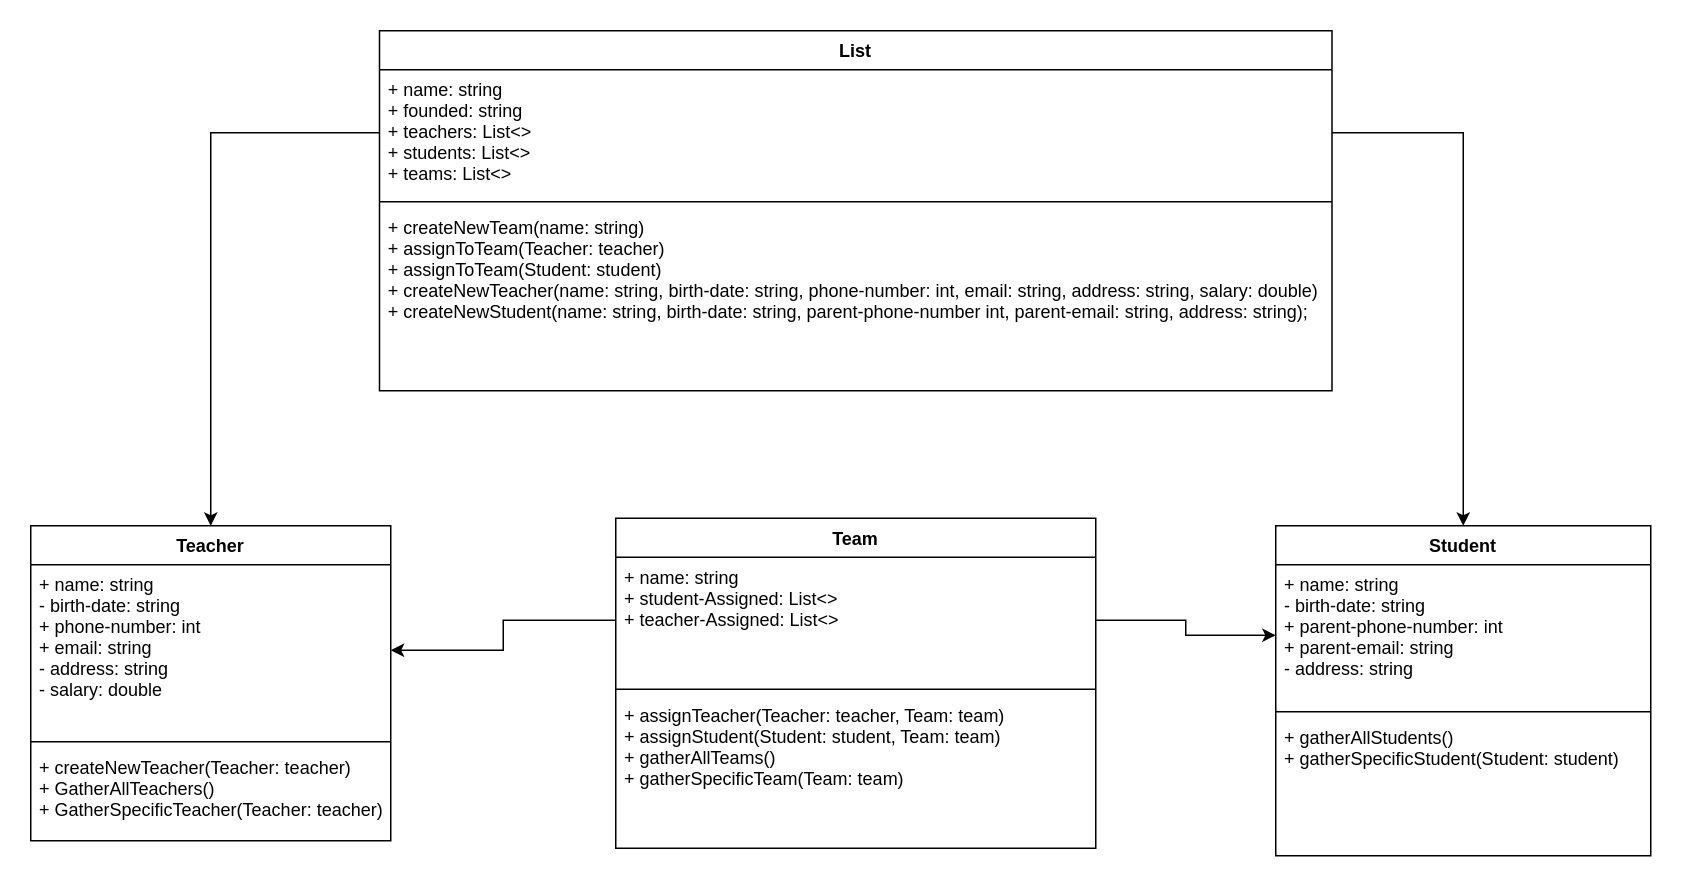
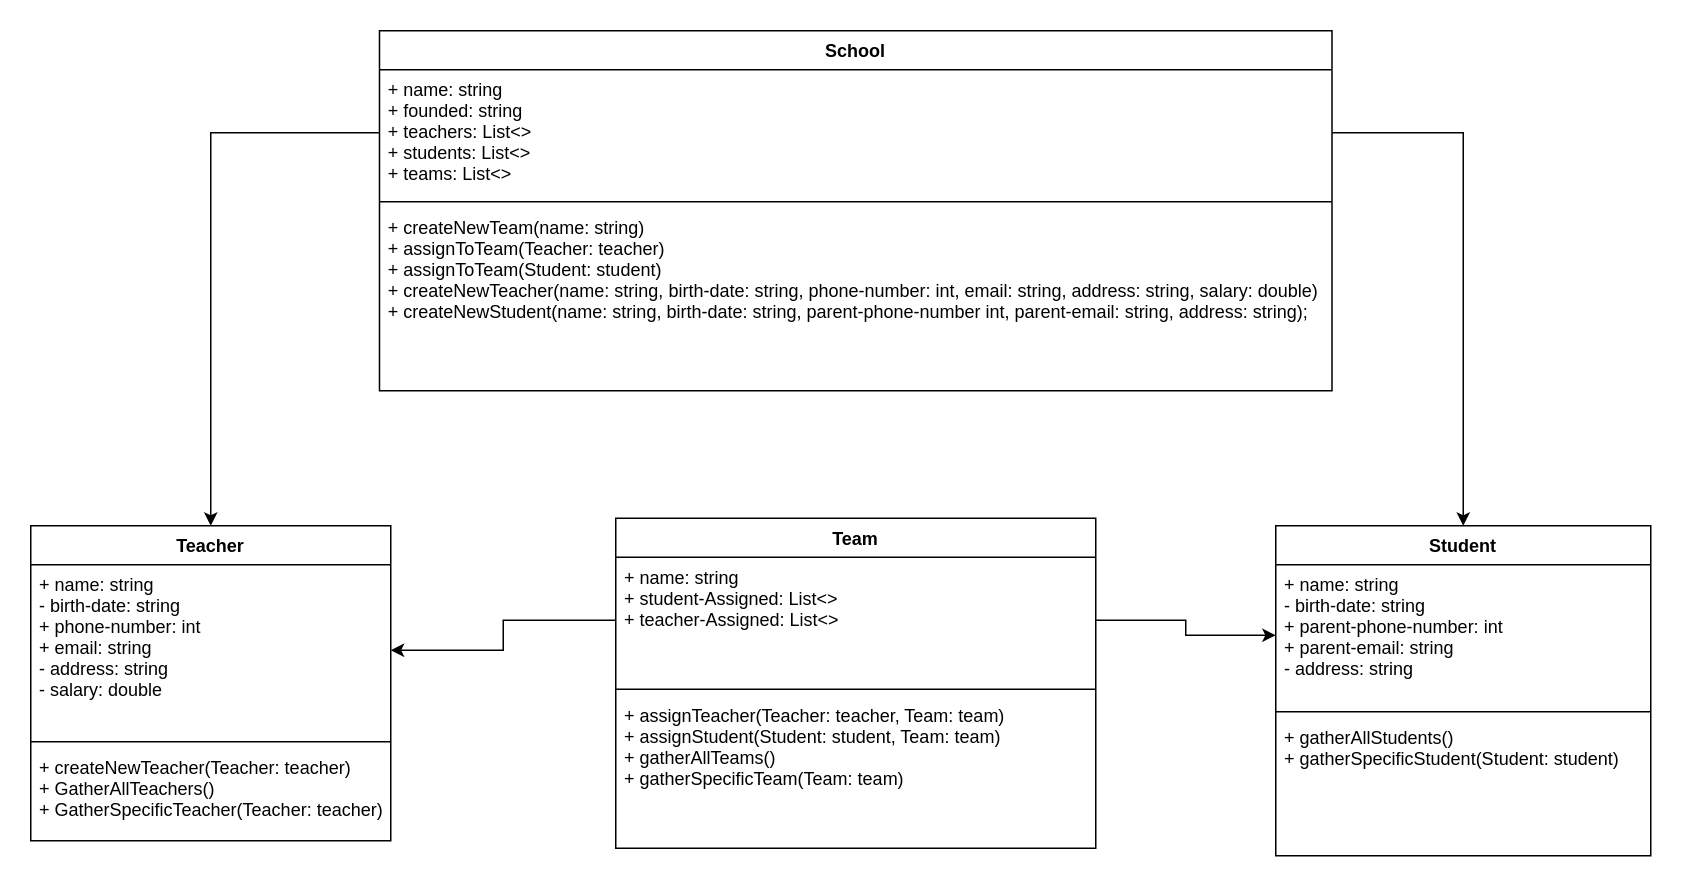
- <mxCell id="18" value="List" style="swimlane;fontStyle=1;align=center;verticalAlign=top;childLayout=stackLayout;horizontal=1;startSize=26;horizontalStack=0;resizeParent=1;resizeParentMax=0;resizeLast=0;collapsible=1;marginBottom=0;" vertex="1" parent="1"><mxGeometry x="252.5" y="20" width="635" height="240" as="geometry" /></mxCell>
+ <mxCell id="18" value="School" style="swimlane;fontStyle=1;align=center;verticalAlign=top;childLayout=stackLayout;horizontal=1;startSize=26;horizontalStack=0;resizeParent=1;resizeParentMax=0;resizeLast=0;collapsible=1;marginBottom=0;" vertex="1" parent="1"><mxGeometry x="252.5" y="20" width="635" height="240" as="geometry" /></mxCell>
